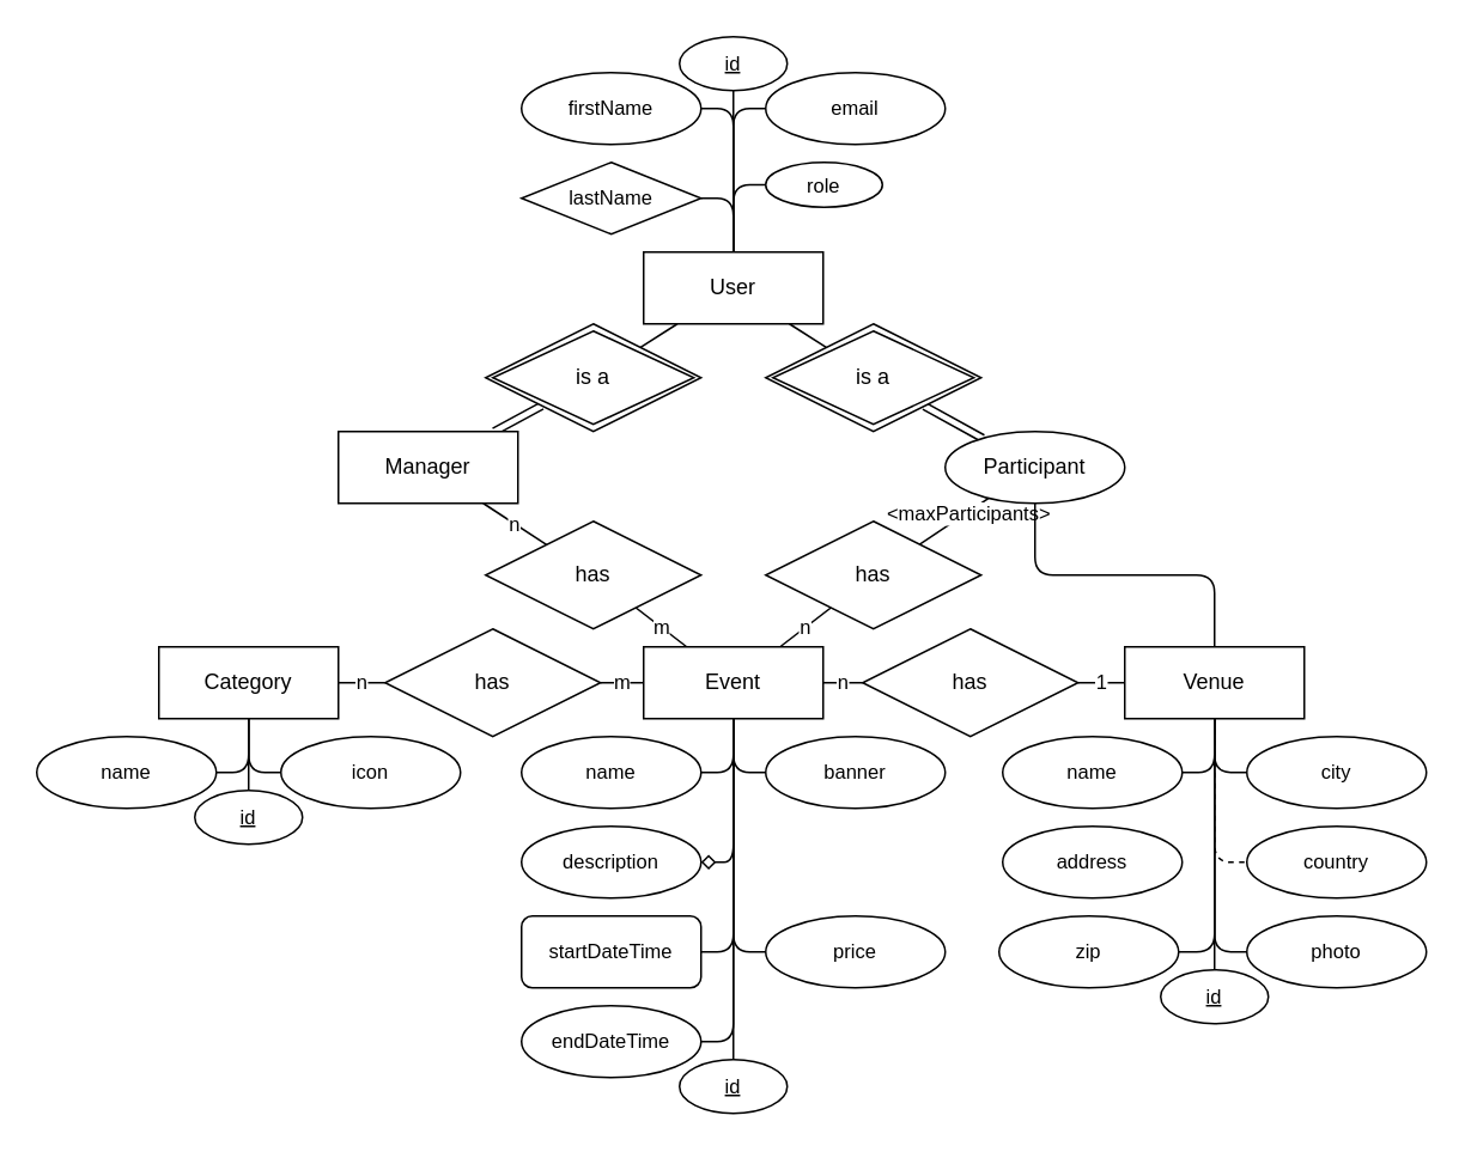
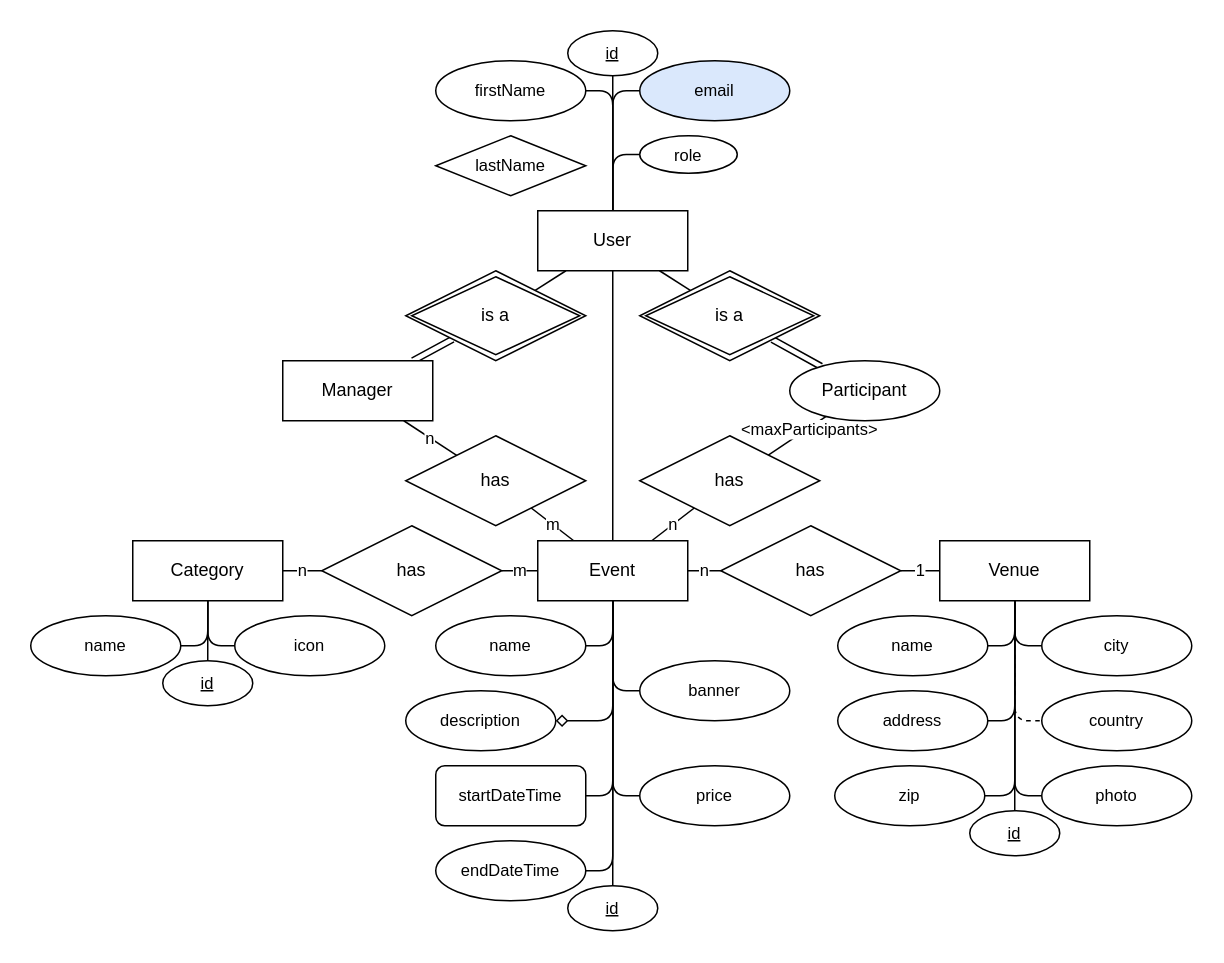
- <mxCell id="69" value="email" style="ellipse;whiteSpace=wrap;html=1;align=center;fontFamily=Helvetica;fontSize=11;fontColor=default;" vertex="1" parent="1"><mxGeometry x="426" y="40" width="100" height="40" as="geometry" /></mxCell>
+ <mxCell id="69" value="email" style="ellipse;whiteSpace=wrap;html=1;align=center;fontFamily=Helvetica;fontSize=11;fontColor=default;fillColor=#dae8fc;" vertex="1" parent="1"><mxGeometry x="426" y="40" width="100" height="40" as="geometry" /></mxCell>
- <mxCell id="55" style="edgeStyle=orthogonalEdgeStyle;html=1;entryX=1;entryY=0.5;entryDx=0;entryDy=0;endArrow=none;endFill=0;" edge="1" parent="1" source="57" target="67"><mxGeometry relative="1" as="geometry" /></mxCell>
+ <mxCell id="55" style="edgeStyle=orthogonalEdgeStyle;html=1;endArrow=none;endFill=0;" edge="1" parent="1" source="57" target="12"><mxGeometry relative="1" as="geometry" /></mxCell>
- <mxCell id="25" style="edgeStyle=orthogonalEdgeStyle;html=1;endArrow=none;endFill=0;" edge="1" parent="1" source="30" target="22"><mxGeometry relative="1" as="geometry" /></mxCell>
+ <mxCell id="25" style="edgeStyle=orthogonalEdgeStyle;html=1;entryX=1;entryY=0.5;entryDx=0;entryDy=0;endArrow=none;endFill=0;" edge="1" parent="1" source="30" target="58"><mxGeometry relative="1" as="geometry" /></mxCell>
- <mxCell id="42" value="banner" style="ellipse;whiteSpace=wrap;html=1;align=center;fontFamily=Helvetica;fontSize=11;fontColor=default;" parent="1" vertex="1"><mxGeometry x="426" y="410" width="100" height="40" as="geometry" /></mxCell>
+ <mxCell id="42" value="banner" style="ellipse;whiteSpace=wrap;html=1;align=center;fontFamily=Helvetica;fontSize=11;fontColor=default;" parent="1" vertex="1"><mxGeometry x="426" y="440" width="100" height="40" as="geometry" /></mxCell>
- <mxCell id="39" value="description" style="ellipse;whiteSpace=wrap;html=1;align=center;fontFamily=Helvetica;fontSize=11;fontColor=default;" parent="1" vertex="1"><mxGeometry x="290" y="460" width="100" height="40" as="geometry" /></mxCell>
+ <mxCell id="39" value="description" style="ellipse;whiteSpace=wrap;html=1;align=center;fontFamily=Helvetica;fontSize=11;fontColor=default;" parent="1" vertex="1"><mxGeometry x="270" y="460" width="100" height="40" as="geometry" /></mxCell>
